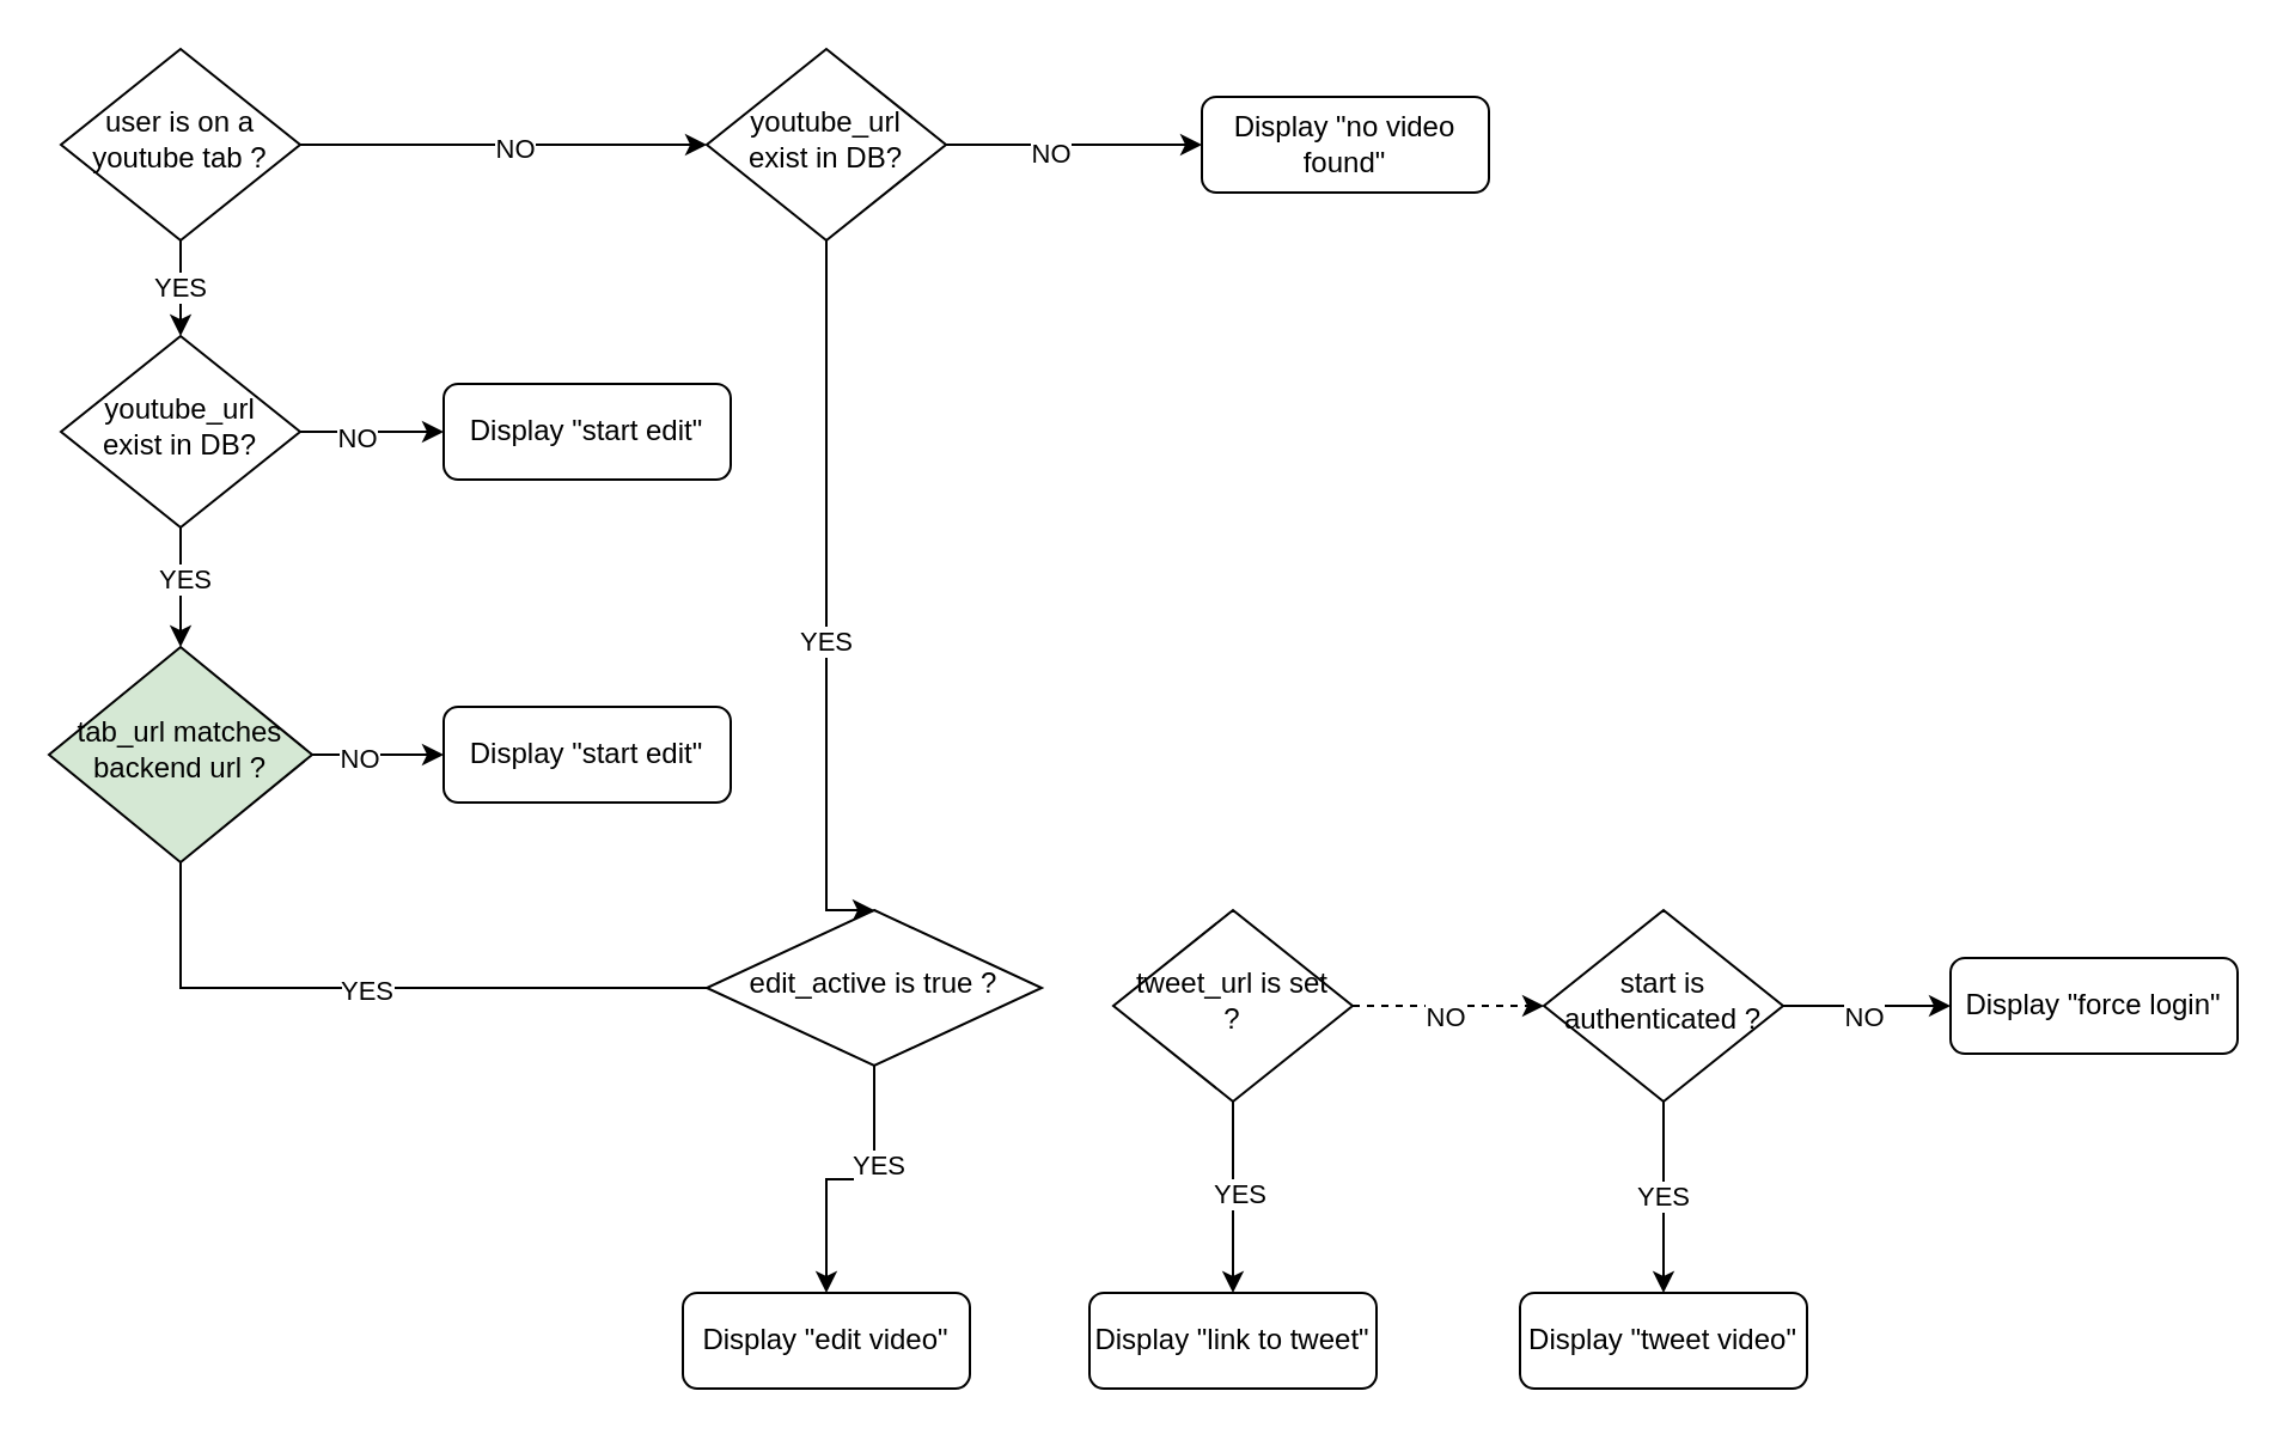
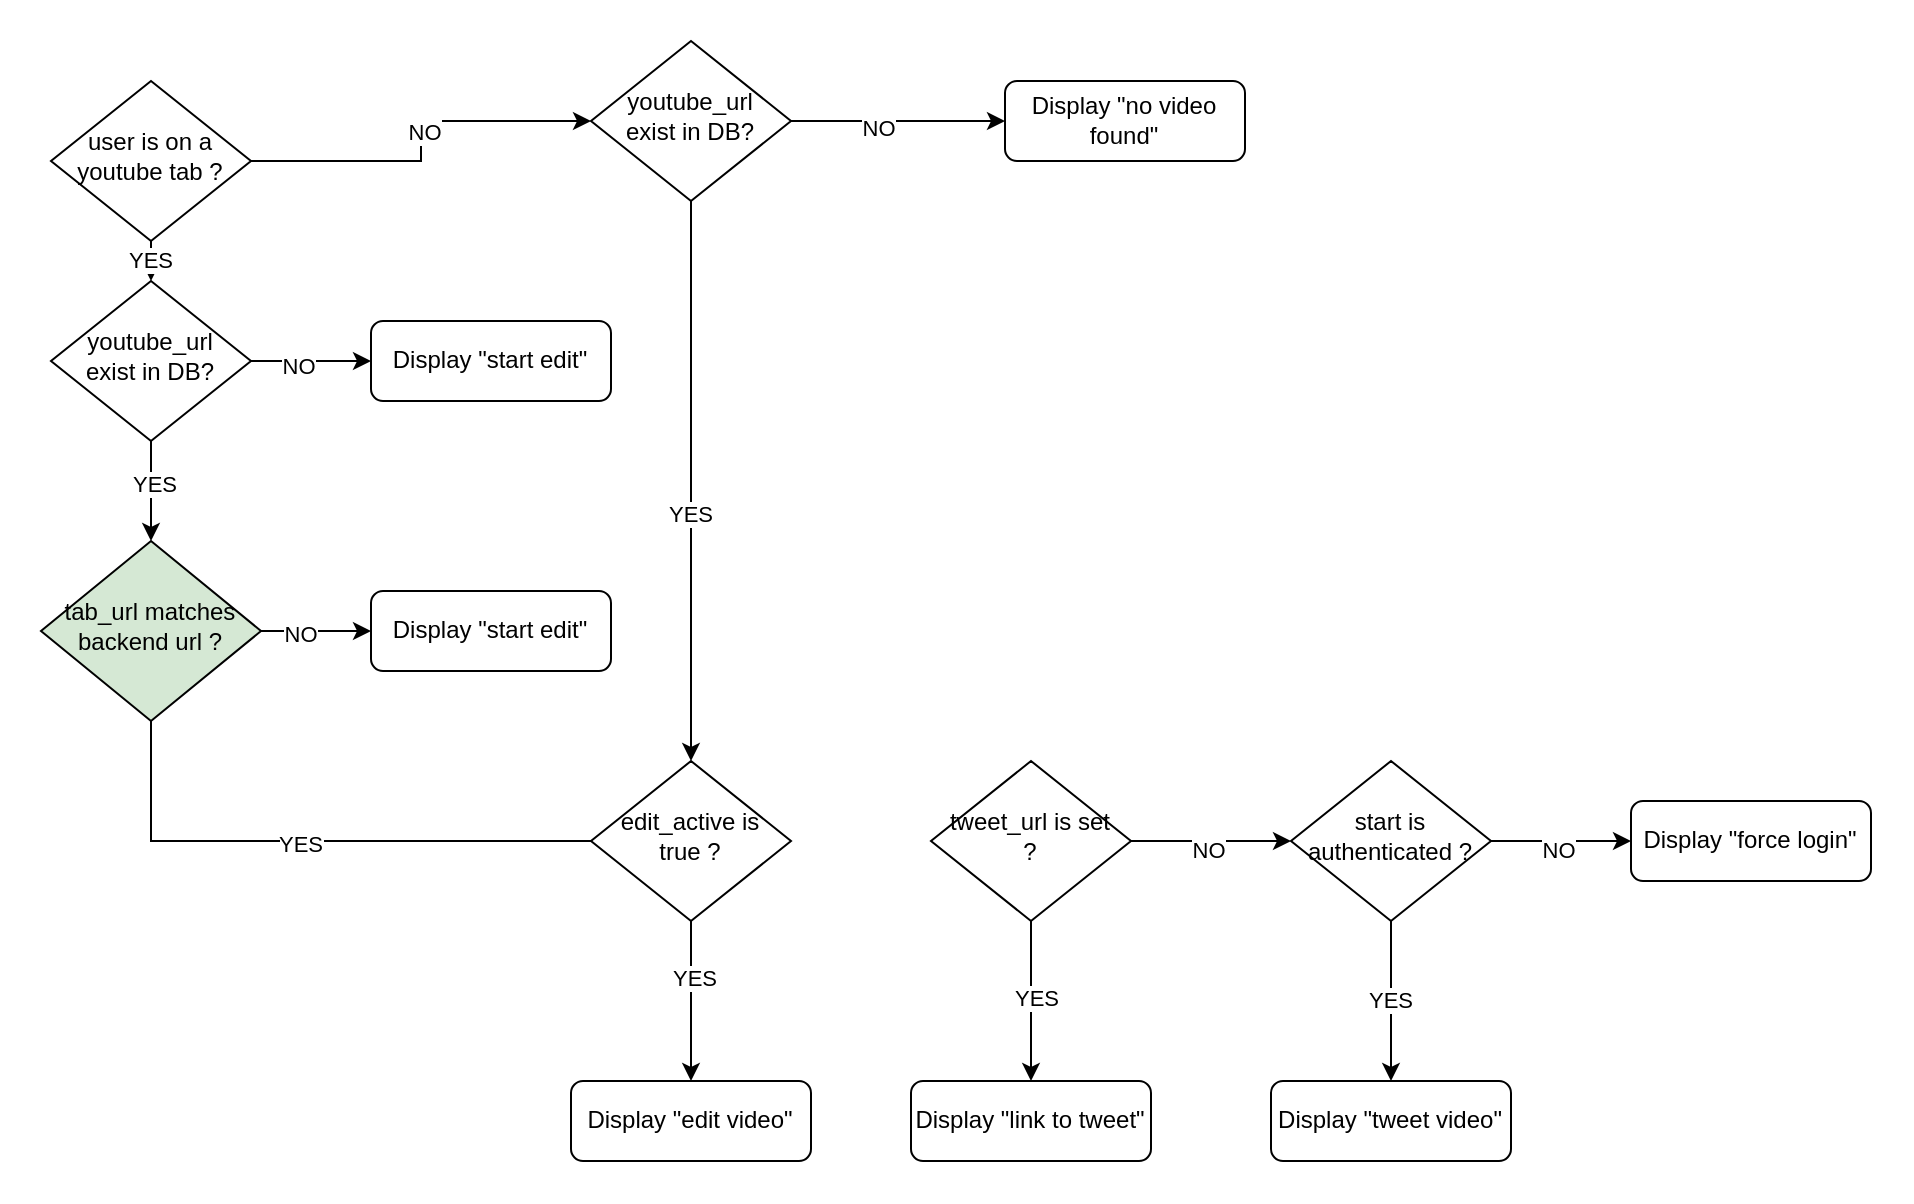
- <mxCell id="5" value="user is on a youtube tab ?" style="rhombus;whiteSpace=wrap;html=1;shadow=0;fontFamily=Helvetica;fontSize=12;align=center;strokeWidth=1;spacing=6;spacingTop=-4;" vertex="1" parent="1"><mxGeometry x="25" y="20" width="100" height="80" as="geometry" /></mxCell>
+ <mxCell id="5" value="user is on a youtube tab ?" style="rhombus;whiteSpace=wrap;html=1;shadow=0;fontFamily=Helvetica;fontSize=12;align=center;strokeWidth=1;spacing=6;spacingTop=-4;" vertex="1" parent="1"><mxGeometry x="25" y="40" width="100" height="80" as="geometry" /></mxCell>
- <mxCell id="14" value="edit_active is true ?" style="rhombus;whiteSpace=wrap;html=1;shadow=0;fontFamily=Helvetica;fontSize=12;align=center;strokeWidth=1;spacing=6;spacingTop=-4;" vertex="1" parent="1"><mxGeometry x="295" y="380" width="140" height="65" as="geometry" /></mxCell>
+ <mxCell id="14" value="edit_active is true ?" style="rhombus;whiteSpace=wrap;html=1;shadow=0;fontFamily=Helvetica;fontSize=12;align=center;strokeWidth=1;spacing=6;spacingTop=-4;" vertex="1" parent="1"><mxGeometry x="295" y="380" width="100" height="80" as="geometry" /></mxCell>
- <mxCell id="36" style="edgeStyle=orthogonalEdgeStyle;rounded=0;orthogonalLoop=1;jettySize=auto;html=1;exitX=1;exitY=0.5;exitDx=0;exitDy=0;entryX=0;entryY=0.5;entryDx=0;entryDy=0;dashed=1;" edge="1" parent="1" source="38" target="18"><mxGeometry relative="1" as="geometry" /></mxCell>
+ <mxCell id="36" style="edgeStyle=orthogonalEdgeStyle;rounded=0;orthogonalLoop=1;jettySize=auto;html=1;exitX=1;exitY=0.5;exitDx=0;exitDy=0;entryX=0;entryY=0.5;entryDx=0;entryDy=0;" edge="1" parent="1" source="38" target="18"><mxGeometry relative="1" as="geometry" /></mxCell>
